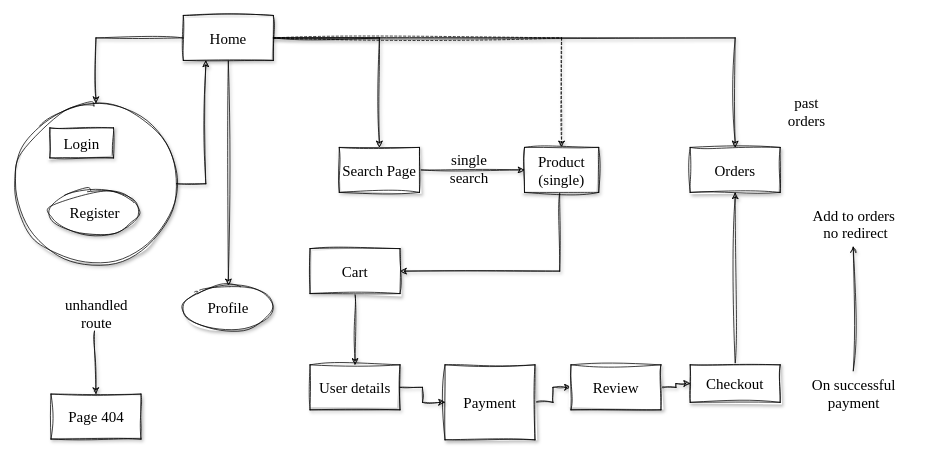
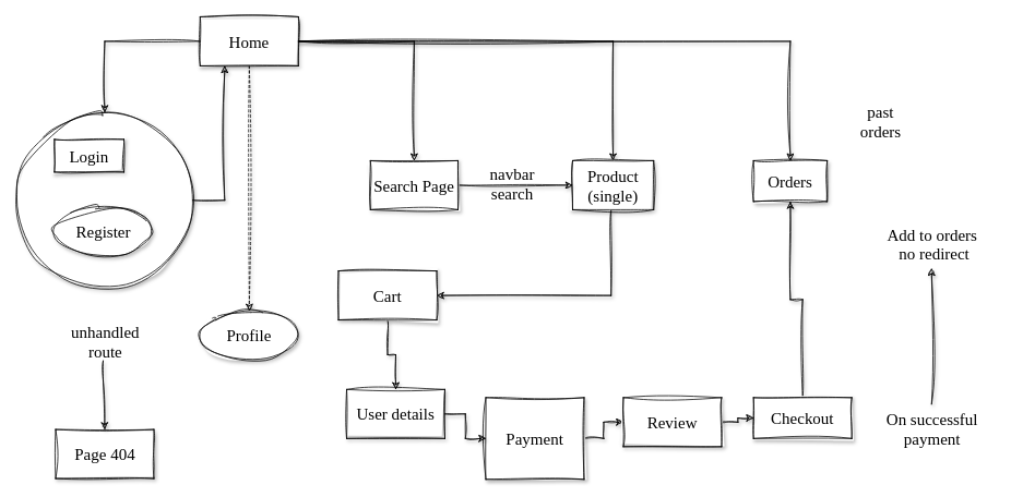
- <mxCell id="4" style="edgeStyle=orthogonalEdgeStyle;rounded=0;sketch=1;hachureGap=4;jiggle=2;curveFitting=1;orthogonalLoop=1;jettySize=auto;html=1;fontFamily=Architects Daughter;fontSource=https%3A%2F%2Ffonts.googleapis.com%2Fcss%3Ffamily%3DArchitects%2BDaughter;fontSize=16;shadow=1;dashed=1;" parent="1" source="7" target="9" edge="1"><mxGeometry relative="1" as="geometry" /></mxCell>
+ <mxCell id="4" style="edgeStyle=orthogonalEdgeStyle;rounded=0;sketch=1;hachureGap=4;jiggle=2;curveFitting=1;orthogonalLoop=1;jettySize=auto;html=1;fontFamily=Architects Daughter;fontSource=https%3A%2F%2Ffonts.googleapis.com%2Fcss%3Ffamily%3DArchitects%2BDaughter;fontSize=16;shadow=1;" parent="1" source="7" target="9" edge="1"><mxGeometry relative="1" as="geometry" /></mxCell>
- <mxCell id="21" value="single &lt;br&gt;search" style="text;html=1;align=center;verticalAlign=middle;resizable=0;points=[];autosize=1;strokeColor=none;fillColor=none;fontSize=20;fontFamily=Architects Daughter;sketch=1;curveFitting=1;jiggle=2;shadow=1;" parent="1" vertex="1"><mxGeometry x="583" y="194" width="83" height="60" as="geometry" /></mxCell>
+ <mxCell id="21" value="navbar &lt;br&gt;search" style="text;html=1;align=center;verticalAlign=middle;resizable=0;points=[];autosize=1;strokeColor=none;fillColor=none;fontSize=20;fontFamily=Architects Daughter;sketch=1;curveFitting=1;jiggle=2;shadow=1;" parent="1" vertex="1"><mxGeometry x="583" y="194" width="83" height="60" as="geometry" /></mxCell>
- <mxCell id="15" value="Orders" style="rounded=0;whiteSpace=wrap;html=1;sketch=1;hachureGap=4;jiggle=2;curveFitting=1;fontFamily=Architects Daughter;fontSource=https%3A%2F%2Ffonts.googleapis.com%2Fcss%3Ffamily%3DArchitects%2BDaughter;fontSize=20;shadow=1;" parent="1" vertex="1"><mxGeometry x="920" y="196" width="120" height="60" as="geometry" /></mxCell>
+ <mxCell id="15" value="Orders" style="rounded=0;whiteSpace=wrap;html=1;sketch=1;hachureGap=4;jiggle=2;curveFitting=1;fontFamily=Architects Daughter;fontSource=https%3A%2F%2Ffonts.googleapis.com%2Fcss%3Ffamily%3DArchitects%2BDaughter;fontSize=20;shadow=1;" parent="1" vertex="1"><mxGeometry x="920" y="196" width="90" height="50" as="geometry" /></mxCell>
- <mxCell id="6" style="edgeStyle=orthogonalEdgeStyle;rounded=0;sketch=1;hachureGap=4;jiggle=2;curveFitting=1;orthogonalLoop=1;jettySize=auto;html=1;fontFamily=Architects Daughter;fontSource=https%3A%2F%2Ffonts.googleapis.com%2Fcss%3Ffamily%3DArchitects%2BDaughter;fontSize=16;shadow=1;" parent="1" source="7" target="10" edge="1"><mxGeometry relative="1" as="geometry" /></mxCell>
+ <mxCell id="6" style="edgeStyle=orthogonalEdgeStyle;rounded=0;sketch=1;hachureGap=4;jiggle=2;curveFitting=1;orthogonalLoop=1;jettySize=auto;html=1;fontFamily=Architects Daughter;fontSource=https%3A%2F%2Ffonts.googleapis.com%2Fcss%3Ffamily%3DArchitects%2BDaughter;fontSize=16;shadow=1;dashed=1;" parent="1" source="7" target="10" edge="1"><mxGeometry relative="1" as="geometry" /></mxCell>
- <mxCell id="27" value="" style="edgeStyle=orthogonalEdgeStyle;rounded=0;sketch=1;hachureGap=4;jiggle=2;curveFitting=1;orthogonalLoop=1;jettySize=auto;html=1;fontFamily=Architects Daughter;fontSource=https%3A%2F%2Ffonts.googleapis.com%2Fcss%3Ffamily%3DArchitects%2BDaughter;fontSize=16;shadow=1;endArrow=open;" parent="1" source="28" target="29" edge="1"><mxGeometry relative="1" as="geometry" /></mxCell>
+ <mxCell id="27" value="" style="edgeStyle=orthogonalEdgeStyle;rounded=0;sketch=1;hachureGap=4;jiggle=2;curveFitting=1;orthogonalLoop=1;jettySize=auto;html=1;fontFamily=Architects Daughter;fontSource=https%3A%2F%2Ffonts.googleapis.com%2Fcss%3Ffamily%3DArchitects%2BDaughter;fontSize=16;shadow=1;" parent="1" source="28" target="29" edge="1"><mxGeometry relative="1" as="geometry" /></mxCell>
- <mxCell id="34" value="User details" style="rounded=0;whiteSpace=wrap;html=1;sketch=1;hachureGap=4;jiggle=2;curveFitting=1;fontFamily=Architects Daughter;fontSource=https%3A%2F%2Ffonts.googleapis.com%2Fcss%3Ffamily%3DArchitects%2BDaughter;fontSize=20;shadow=1;" vertex="1" parent="1"><mxGeometry x="413" y="486" width="120" height="60" as="geometry" /></mxCell>
+ <mxCell id="34" value="User details" style="rounded=0;whiteSpace=wrap;html=1;sketch=1;hachureGap=4;jiggle=2;curveFitting=1;fontFamily=Architects Daughter;fontSource=https%3A%2F%2Ffonts.googleapis.com%2Fcss%3Ffamily%3DArchitects%2BDaughter;fontSize=20;shadow=1;" vertex="1" parent="1"><mxGeometry x="423" y="476" width="120" height="60" as="geometry" /></mxCell>
